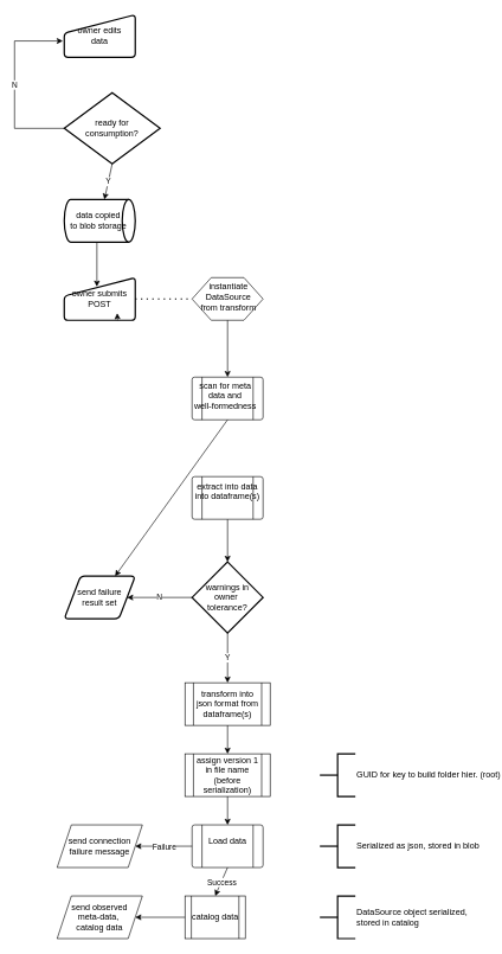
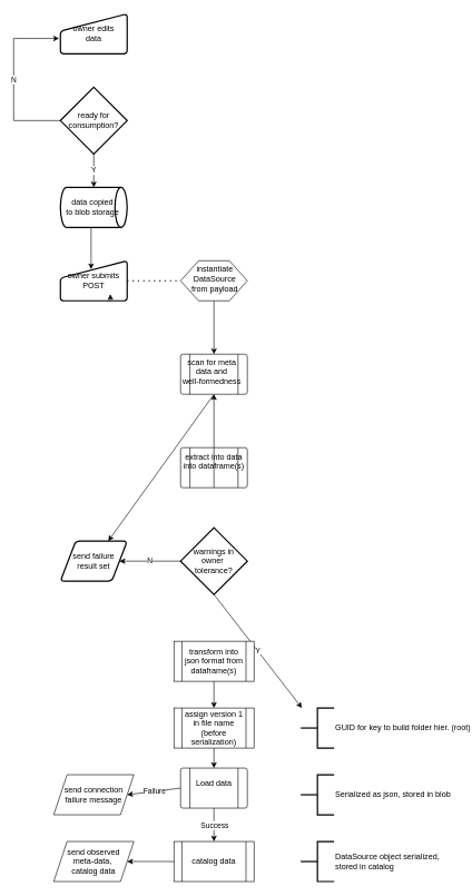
- <mxCell id="3" value="ready for&lt;br&gt;consumption?" style="strokeWidth=2;html=1;shape=mxgraph.flowchart.decision;whiteSpace=wrap;" parent="1" vertex="1"><mxGeometry x="90" y="130" width="135" height="100" as="geometry" /></mxCell>
+ <mxCell id="3" value="ready for&lt;br&gt;consumption?" style="strokeWidth=2;html=1;shape=mxgraph.flowchart.decision;whiteSpace=wrap;" parent="1" vertex="1"><mxGeometry x="90" y="130" width="100" height="100" as="geometry" /></mxCell>
- <mxCell id="7" value="instantiate &lt;br&gt;DataSource&lt;br&gt;from transform" style="verticalLabelPosition=bottom;verticalAlign=top;html=1;shape=hexagon;perimeter=hexagonPerimeter2;arcSize=6;size=0.27;movableLabel=1;" parent="1" vertex="1"><mxGeometry x="270" y="390" width="100" height="60" as="geometry"><mxPoint x="1" y="-61" as="offset" /></mxGeometry></mxCell>
+ <mxCell id="7" value="instantiate &lt;br&gt;DataSource&lt;br&gt;from payload" style="verticalLabelPosition=bottom;verticalAlign=top;html=1;shape=hexagon;perimeter=hexagonPerimeter2;arcSize=6;size=0.27;movableLabel=1;" parent="1" vertex="1"><mxGeometry x="270" y="390" width="100" height="60" as="geometry"><mxPoint x="1" y="-61" as="offset" /></mxGeometry></mxCell>
- <mxCell id="21" value="" style="endArrow=classic;html=1;rounded=0;exitX=0.5;exitY=1;exitDx=0;exitDy=0;entryX=0.5;entryY=0;entryDx=0;entryDy=0;entryPerimeter=0;" parent="1" source="10" target="9" edge="1"><mxGeometry width="50" height="50" relative="1" as="geometry"><mxPoint x="370" y="690" as="sourcePoint" /><mxPoint x="420" y="640" as="targetPoint" /></mxGeometry></mxCell>
+ <mxCell id="21" value="" style="endArrow=classic;html=1;rounded=0;exitX=0.5;exitY=1;exitDx=0;exitDy=0;" parent="1" source="10" target="8" edge="1"><mxGeometry width="50" height="50" relative="1" as="geometry"><mxPoint x="370" y="690" as="sourcePoint" /><mxPoint x="420" y="640" as="targetPoint" /></mxGeometry></mxCell>
- <mxCell id="18" value="Y" style="endArrow=classic;html=1;rounded=0;exitX=0.5;exitY=1;exitDx=0;exitDy=0;exitPerimeter=0;entryX=0.5;entryY=0;entryDx=0;entryDy=0;" parent="1" source="9" target="27" edge="1"><mxGeometry width="50" height="50" relative="1" as="geometry"><mxPoint x="310" y="930" as="sourcePoint" /><mxPoint x="370" y="920" as="targetPoint" /></mxGeometry></mxCell>
+ <mxCell id="18" value="Y" style="endArrow=classic;html=1;rounded=0;exitX=0.5;exitY=1;exitDx=0;exitDy=0;exitPerimeter=0;" parent="1" source="9" target="30" edge="1"><mxGeometry width="50" height="50" relative="1" as="geometry"><mxPoint x="310" y="930" as="sourcePoint" /><mxPoint x="370" y="920" as="targetPoint" /></mxGeometry></mxCell>
- <mxCell id="12" value="Load data" style="verticalLabelPosition=bottom;verticalAlign=top;html=1;shape=process;whiteSpace=wrap;rounded=1;size=0.14;arcSize=6;movableLabel=1;" parent="1" vertex="1"><mxGeometry x="270" y="1160" width="100" height="60" as="geometry"><mxPoint y="-51" as="offset" /></mxGeometry></mxCell>
+ <mxCell id="12" value="Load data" style="verticalLabelPosition=bottom;verticalAlign=top;html=1;shape=process;whiteSpace=wrap;rounded=1;size=0.14;arcSize=6;movableLabel=1;" parent="1" vertex="1"><mxGeometry x="270" y="1150" width="100" height="60" as="geometry"><mxPoint y="-51" as="offset" /></mxGeometry></mxCell>
- <mxCell id="22" value="catalog data" style="shape=process;whiteSpace=wrap;html=1;backgroundOutline=1;" parent="1" vertex="1"><mxGeometry x="260" y="1260" width="85" height="60" as="geometry" /></mxCell>
+ <mxCell id="22" value="catalog data" style="shape=process;whiteSpace=wrap;html=1;backgroundOutline=1;" parent="1" vertex="1"><mxGeometry x="260" y="1260" width="120" height="60" as="geometry" /></mxCell>
